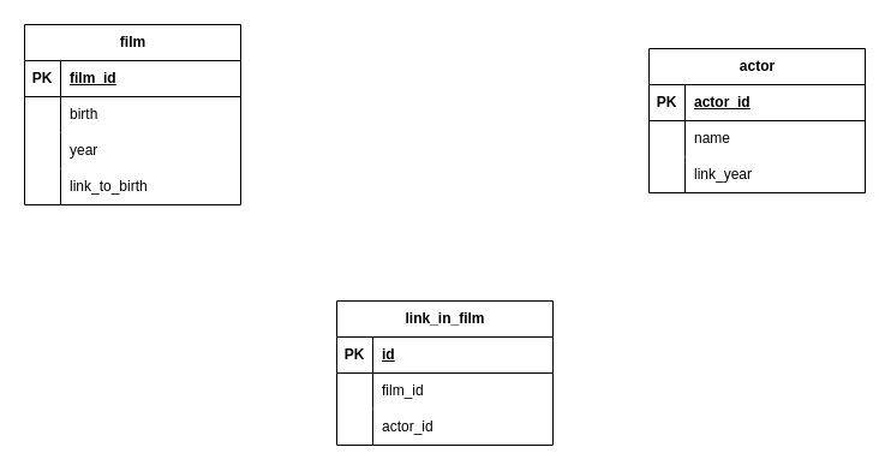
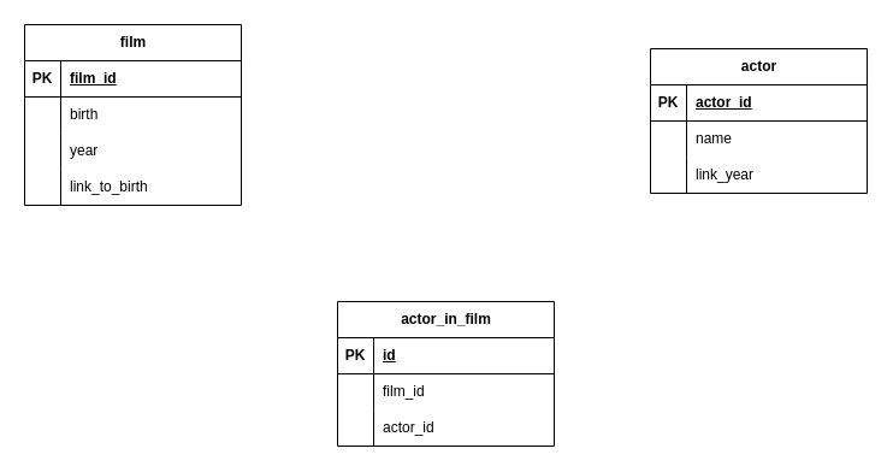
- <mxCell id="25" value="link_in_film" style="shape=table;startSize=30;container=1;collapsible=1;childLayout=tableLayout;fixedRows=1;rowLines=0;fontStyle=1;align=center;resizeLast=1;html=1;" vertex="1" parent="1"><mxGeometry x="280" y="250" width="180" height="120" as="geometry" /></mxCell>
+ <mxCell id="25" value="actor_in_film" style="shape=table;startSize=30;container=1;collapsible=1;childLayout=tableLayout;fixedRows=1;rowLines=0;fontStyle=1;align=center;resizeLast=1;html=1;" vertex="1" parent="1"><mxGeometry x="280" y="250" width="180" height="120" as="geometry" /></mxCell>
